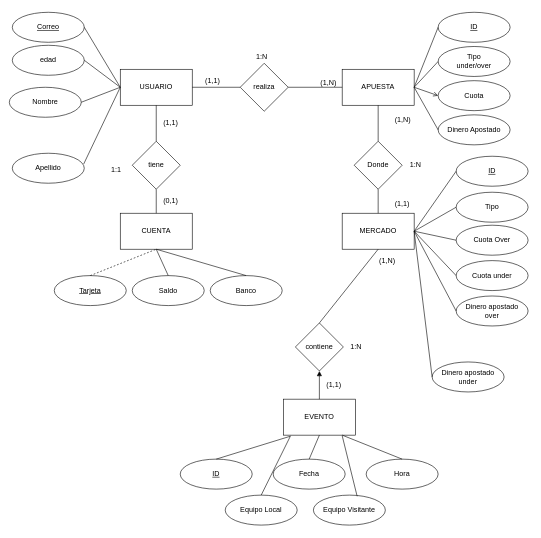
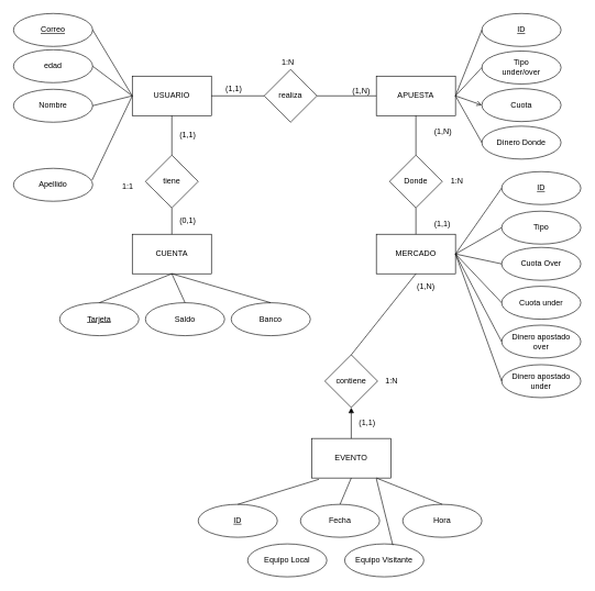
- <mxCell id="16" value="Nombre" style="ellipse;whiteSpace=wrap;html=1;" vertex="1" parent="1"><mxGeometry x="15" y="145" width="120" height="50" as="geometry" /></mxCell>
+ <mxCell id="16" value="Nombre" style="ellipse;whiteSpace=wrap;html=1;" vertex="1" parent="1"><mxGeometry x="20" y="135" width="120" height="50" as="geometry" /></mxCell>
- <mxCell id="34" value="Dinero Apostado" style="ellipse;whiteSpace=wrap;html=1;" vertex="1" parent="1"><mxGeometry x="730" y="191" width="120" height="50" as="geometry" /></mxCell>
+ <mxCell id="34" value="Dinero Donde" style="ellipse;whiteSpace=wrap;html=1;" vertex="1" parent="1"><mxGeometry x="730" y="191" width="120" height="50" as="geometry" /></mxCell>
- <mxCell id="11" value="" style="endArrow=none;html=1;exitX=0.5;exitY=0;exitDx=0;exitDy=0;entryX=0.5;entryY=1;entryDx=0;entryDy=0;dashed=1;" edge="1" parent="1" source="9" target="4"><mxGeometry width="50" height="50" relative="1" as="geometry"><mxPoint x="270" y="245" as="sourcePoint" /><mxPoint x="270" y="185" as="targetPoint" /></mxGeometry></mxCell>
+ <mxCell id="11" value="" style="endArrow=none;html=1;exitX=0.5;exitY=0;exitDx=0;exitDy=0;entryX=0.5;entryY=1;entryDx=0;entryDy=0;" edge="1" parent="1" source="9" target="4"><mxGeometry width="50" height="50" relative="1" as="geometry"><mxPoint x="270" y="245" as="sourcePoint" /><mxPoint x="270" y="185" as="targetPoint" /></mxGeometry></mxCell>
- <mxCell id="51" value="Dinero apostado&lt;br&gt;under" style="ellipse;whiteSpace=wrap;html=1;" vertex="1" parent="1"><mxGeometry x="720" y="603" width="120" height="50" as="geometry" /></mxCell>
+ <mxCell id="51" value="Dinero apostado&lt;br&gt;under" style="ellipse;whiteSpace=wrap;html=1;" vertex="1" parent="1"><mxGeometry x="760" y="553" width="120" height="50" as="geometry" /></mxCell>
- <mxCell id="70" value="" style="endArrow=none;html=1;entryX=0.5;entryY=0;entryDx=0;entryDy=0;exitX=0.1;exitY=1.017;exitDx=0;exitDy=0;exitPerimeter=0;" edge="1" parent="1" source="59" target="63"><mxGeometry width="50" height="50" relative="1" as="geometry"><mxPoint x="390" y="795" as="sourcePoint" /><mxPoint x="562" y="755" as="targetPoint" /></mxGeometry></mxCell>
